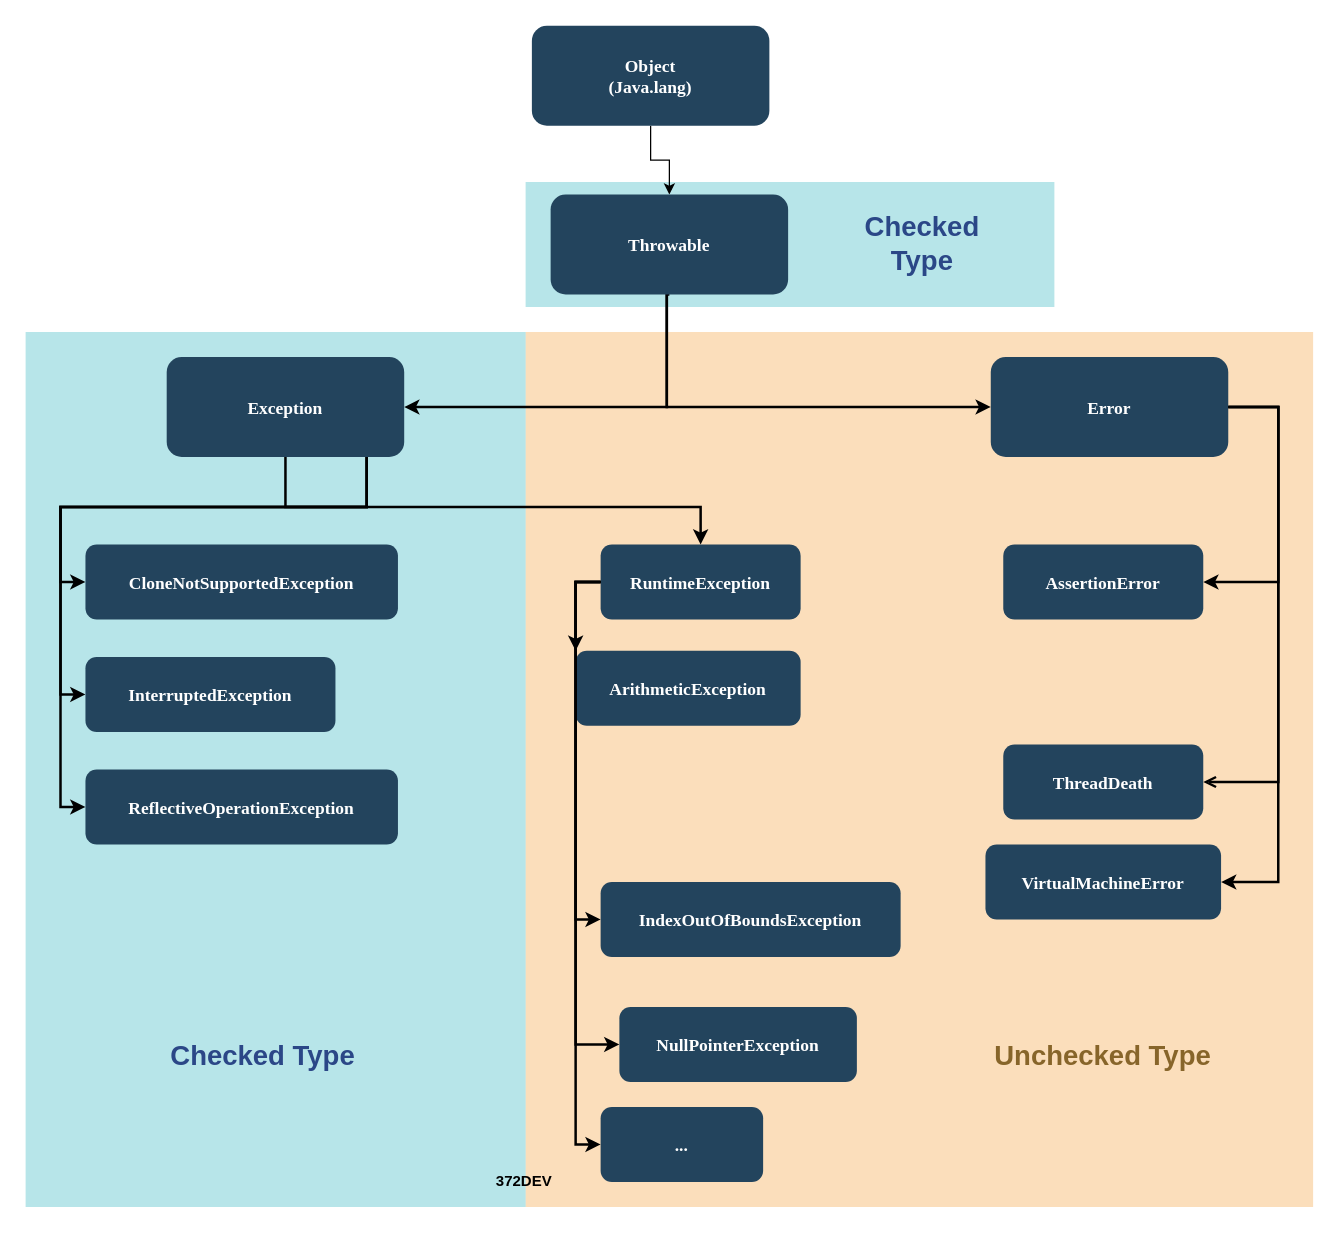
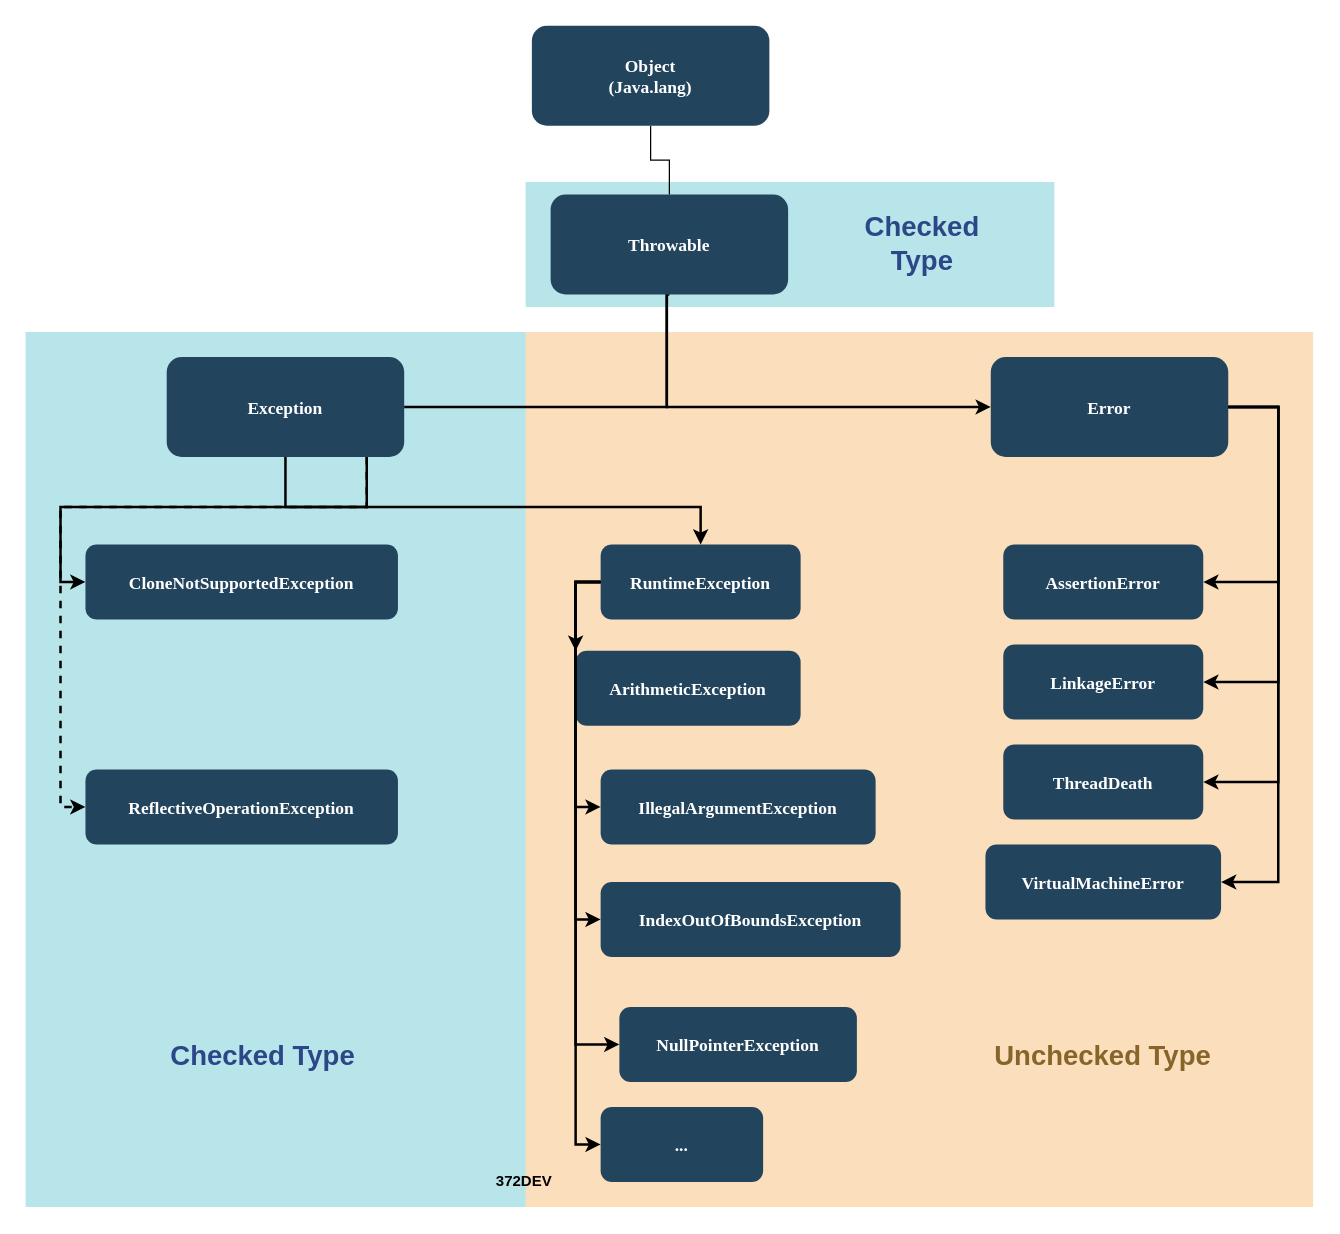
- <mxCell id="5" value="" style="edgeStyle=orthogonalEdgeStyle;rounded=0;orthogonalLoop=1;jettySize=auto;html=1;verticalAlign=middle;" parent="1" source="6" target="33" edge="1"><mxGeometry relative="1" as="geometry" /></mxCell>
+ <mxCell id="5" value="" style="edgeStyle=orthogonalEdgeStyle;rounded=0;orthogonalLoop=1;jettySize=auto;html=1;verticalAlign=middle;endArrow=none;" parent="1" source="6" target="33" edge="1"><mxGeometry relative="1" as="geometry" /></mxCell>
- <mxCell id="32" value="" style="edgeStyle=orthogonalEdgeStyle;rounded=0;orthogonalLoop=1;jettySize=auto;html=1;entryX=1;entryY=0.5;entryDx=0;entryDy=0;strokeWidth=2;exitX=0.5;exitY=1;exitDx=0;exitDy=0;" parent="1" source="33" target="11" edge="1"><mxGeometry relative="1" as="geometry"><mxPoint x="317.86" y="255" as="targetPoint" /><Array as="points"><mxPoint x="533" y="235" /><mxPoint x="533" y="325" /></Array><mxPoint x="532.86" y="165" as="sourcePoint" /></mxGeometry></mxCell>
+ <mxCell id="32" value="" style="edgeStyle=orthogonalEdgeStyle;rounded=0;orthogonalLoop=1;jettySize=auto;html=1;entryX=1;entryY=0.5;entryDx=0;entryDy=0;strokeWidth=2;exitX=0.5;exitY=1;exitDx=0;exitDy=0;endArrow=none;" parent="1" source="33" target="11" edge="1"><mxGeometry relative="1" as="geometry"><mxPoint x="317.86" y="255" as="targetPoint" /><Array as="points"><mxPoint x="533" y="235" /><mxPoint x="533" y="325" /></Array><mxPoint x="532.86" y="165" as="sourcePoint" /></mxGeometry></mxCell>
+ <mxCell id="21" value="LinkageError" style="rounded=1;fillColor=#23445D;gradientColor=none;strokeColor=none;fontColor=#FFFFFF;fontStyle=1;fontFamily=Tahoma;fontSize=14" parent="1" vertex="1"><mxGeometry x="802.11" y="515" width="160" height="60" as="geometry" /></mxCell>
+ <mxCell id="28" value="" style="edgeStyle=elbowEdgeStyle;elbow=vertical;strokeWidth=2;rounded=0;entryX=1;entryY=0.5;entryDx=0;entryDy=0;" parent="1" source="7" target="21" edge="1"><mxGeometry x="-425.89" y="260.5" width="100" height="100" as="geometry"><mxPoint x="-767.89" y="230.5" as="sourcePoint" /><mxPoint x="-667.89" y="130.5" as="targetPoint" /><Array as="points"><mxPoint x="1022.11" y="515" /></Array></mxGeometry></mxCell>
- <mxCell id="9" style="edgeStyle=orthogonalEdgeStyle;rounded=0;orthogonalLoop=1;jettySize=auto;html=1;entryX=0;entryY=0.5;entryDx=0;entryDy=0;strokeWidth=2;" parent="1" source="11" target="13" edge="1"><mxGeometry relative="1" as="geometry"><Array as="points"><mxPoint x="292.86" y="405" /><mxPoint x="47.86" y="405" /><mxPoint x="47.86" y="555" /></Array></mxGeometry></mxCell>
- <mxCell id="13" value="InterruptedException" style="rounded=1;fillColor=#23445D;gradientColor=none;strokeColor=none;fontColor=#FFFFFF;fontStyle=1;fontFamily=Tahoma;fontSize=14" parent="1" vertex="1"><mxGeometry x="67.86" y="525" width="200" height="60" as="geometry" /></mxCell>
- <mxCell id="10" style="edgeStyle=orthogonalEdgeStyle;rounded=0;orthogonalLoop=1;jettySize=auto;html=1;entryX=0;entryY=0.5;entryDx=0;entryDy=0;strokeWidth=2;" parent="1" source="11" target="14" edge="1"><mxGeometry relative="1" as="geometry"><Array as="points"><mxPoint x="292.86" y="405" /><mxPoint x="47.86" y="405" /><mxPoint x="47.86" y="645" /></Array></mxGeometry></mxCell>
+ <mxCell id="10" style="edgeStyle=orthogonalEdgeStyle;rounded=0;orthogonalLoop=1;jettySize=auto;html=1;entryX=0;entryY=0.5;entryDx=0;entryDy=0;strokeWidth=2;dashed=1;" parent="1" source="11" target="14" edge="1"><mxGeometry relative="1" as="geometry"><Array as="points"><mxPoint x="292.86" y="405" /><mxPoint x="47.86" y="405" /><mxPoint x="47.86" y="645" /></Array></mxGeometry></mxCell>
- <mxCell id="29" value="" style="edgeStyle=elbowEdgeStyle;elbow=vertical;strokeWidth=2;rounded=0;endArrow=open;" parent="1" source="7" target="20" edge="1"><mxGeometry x="-425.89" y="260.5" width="100" height="100" as="geometry"><mxPoint x="-767.89" y="230.5" as="sourcePoint" /><mxPoint x="-667.89" y="130.5" as="targetPoint" /><Array as="points"><mxPoint x="1022.11" y="405" /></Array></mxGeometry></mxCell>
+ <mxCell id="29" value="" style="edgeStyle=elbowEdgeStyle;elbow=vertical;strokeWidth=2;rounded=0" parent="1" source="7" target="20" edge="1"><mxGeometry x="-425.89" y="260.5" width="100" height="100" as="geometry"><mxPoint x="-767.89" y="230.5" as="sourcePoint" /><mxPoint x="-667.89" y="130.5" as="targetPoint" /><Array as="points"><mxPoint x="1022.11" y="405" /></Array></mxGeometry></mxCell>
+ <mxCell id="24" value="" style="edgeStyle=elbowEdgeStyle;elbow=horizontal;strokeWidth=2;rounded=0" parent="1" source="15" target="17" edge="1"><mxGeometry x="32" y="245" width="100" height="100" as="geometry"><mxPoint x="-310" y="215" as="sourcePoint" /><mxPoint x="-210" y="115" as="targetPoint" /><Array as="points"><mxPoint x="460" y="555" /></Array></mxGeometry></mxCell>
+ <mxCell id="17" value="IllegalArgumentException" style="rounded=1;fillColor=#23445D;gradientColor=none;strokeColor=none;fontColor=#FFFFFF;fontStyle=1;fontFamily=Tahoma;fontSize=14" parent="1" vertex="1"><mxGeometry x="480" y="615" width="220" height="60" as="geometry" /></mxCell>
